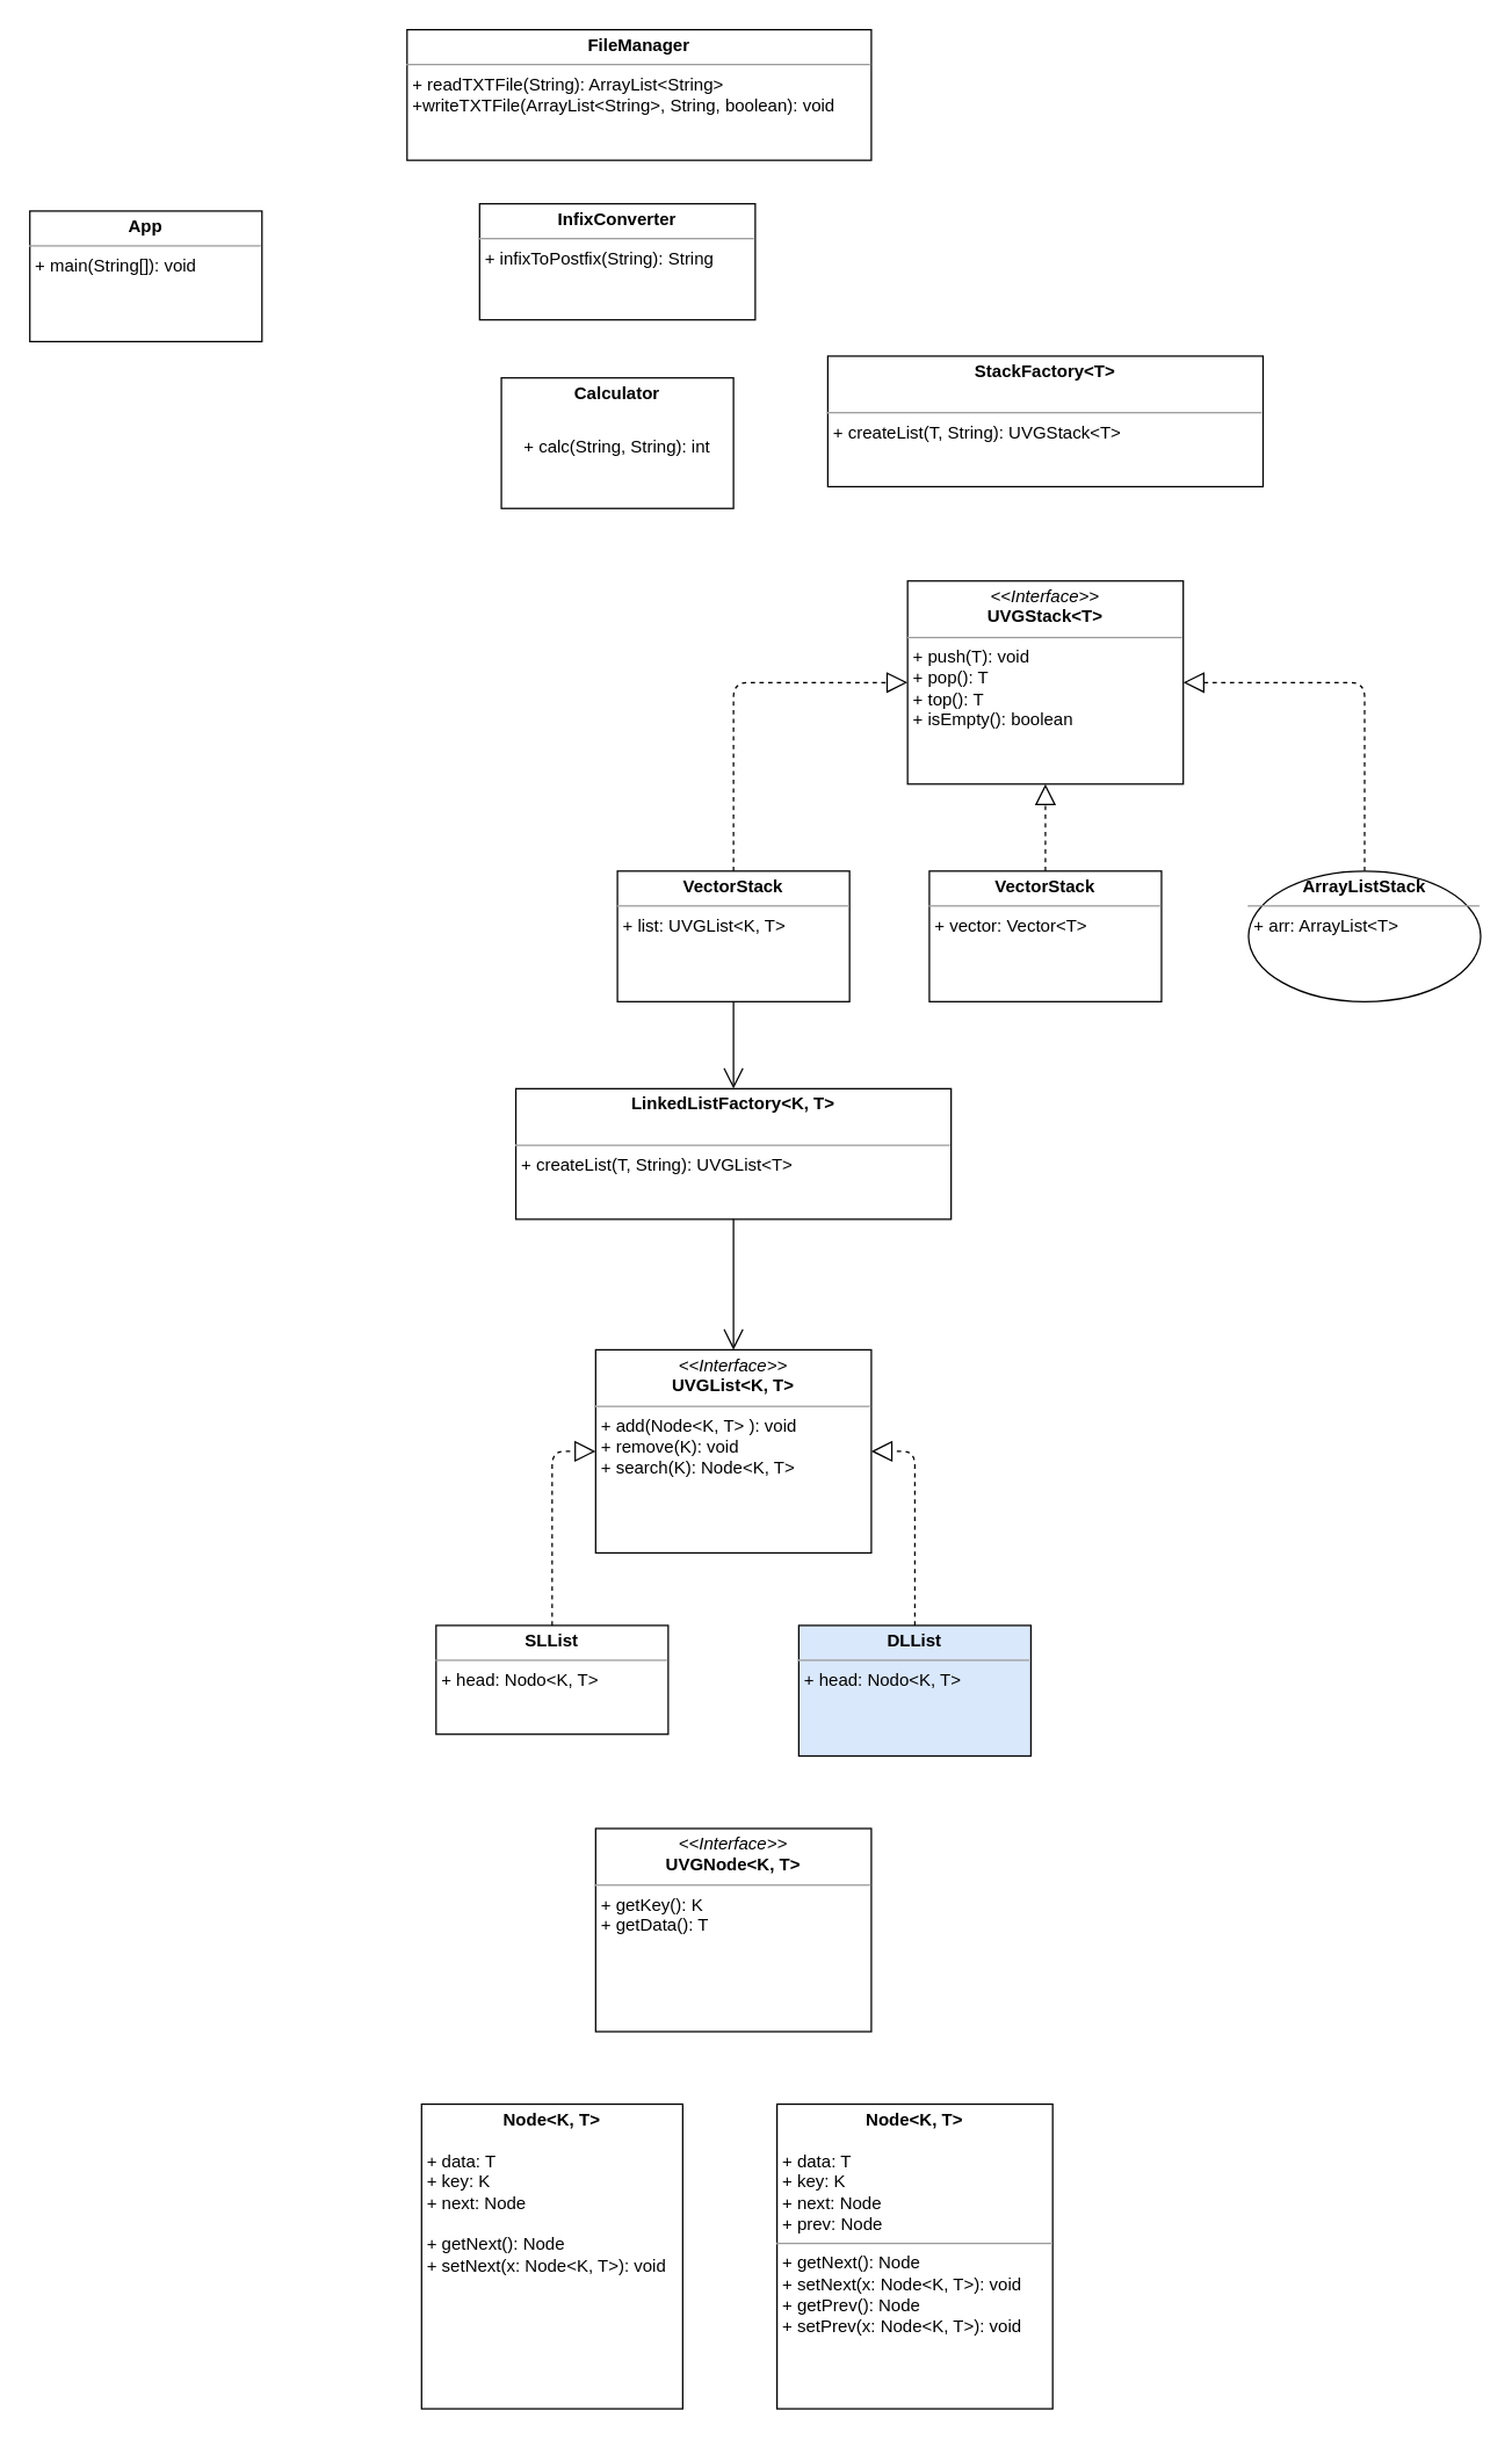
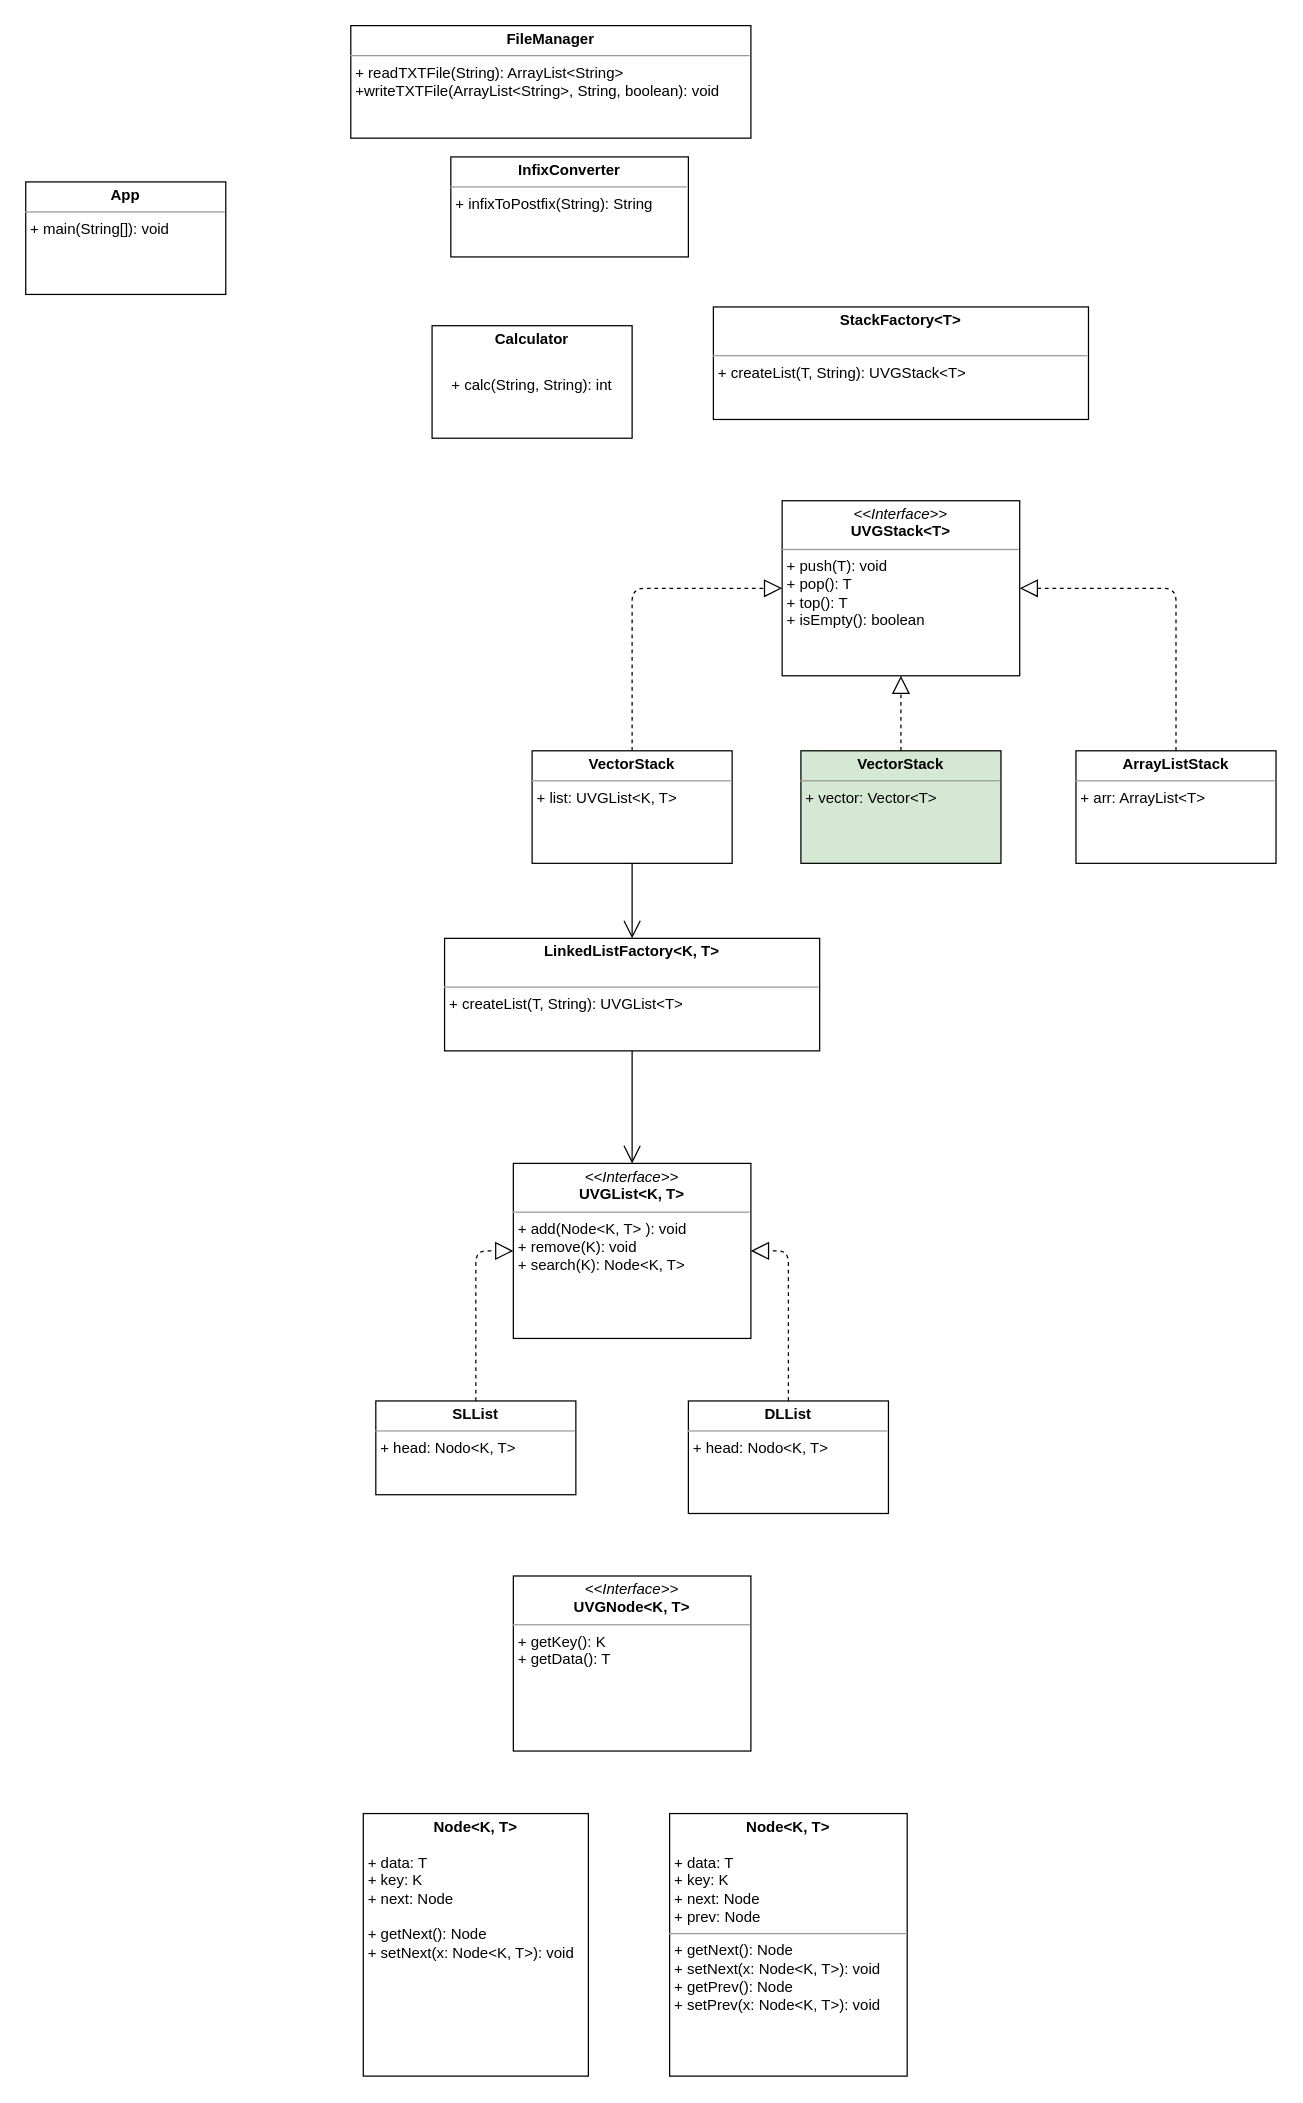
- <mxCell id="15" value="&lt;p style=&quot;margin:0px;margin-top:4px;text-align:center;&quot;&gt;&lt;b&gt;InfixConverter&lt;/b&gt;&lt;/p&gt;&lt;hr size=&quot;1&quot;&gt;&lt;p style=&quot;margin:0px;margin-left:4px;&quot;&gt;+ infixToPostfix(String): String&lt;/p&gt;" style="verticalAlign=top;align=left;overflow=fill;fontSize=12;fontFamily=Helvetica;html=1;" parent="1" vertex="1"><mxGeometry x="330" y="140" width="190" height="80" as="geometry" /></mxCell>
+ <mxCell id="15" value="&lt;p style=&quot;margin:0px;margin-top:4px;text-align:center;&quot;&gt;&lt;b&gt;InfixConverter&lt;/b&gt;&lt;/p&gt;&lt;hr size=&quot;1&quot;&gt;&lt;p style=&quot;margin:0px;margin-left:4px;&quot;&gt;+ infixToPostfix(String): String&lt;/p&gt;" style="verticalAlign=top;align=left;overflow=fill;fontSize=12;fontFamily=Helvetica;html=1;" parent="1" vertex="1"><mxGeometry x="360" y="125" width="190" height="80" as="geometry" /></mxCell>
- <mxCell id="9" value="&lt;p style=&quot;margin:0px;margin-top:4px;text-align:center;&quot;&gt;&lt;b&gt;VectorStack&lt;/b&gt;&lt;/p&gt;&lt;hr size=&quot;1&quot;&gt;&lt;p style=&quot;margin:0px;margin-left:4px;&quot;&gt;+ vector: Vector&amp;lt;T&amp;gt;&lt;/p&gt;" style="verticalAlign=top;align=left;overflow=fill;fontSize=12;fontFamily=Helvetica;html=1;" parent="1" vertex="1"><mxGeometry x="640" y="600" width="160" height="90" as="geometry" /></mxCell>
+ <mxCell id="9" value="&lt;p style=&quot;margin:0px;margin-top:4px;text-align:center;&quot;&gt;&lt;b&gt;VectorStack&lt;/b&gt;&lt;/p&gt;&lt;hr size=&quot;1&quot;&gt;&lt;p style=&quot;margin:0px;margin-left:4px;&quot;&gt;+ vector: Vector&amp;lt;T&amp;gt;&lt;/p&gt;" style="verticalAlign=top;align=left;overflow=fill;fontSize=12;fontFamily=Helvetica;html=1;fillColor=#d5e8d4;" parent="1" vertex="1"><mxGeometry x="640" y="600" width="160" height="90" as="geometry" /></mxCell>
- <mxCell id="8" value="&lt;p style=&quot;margin:0px;margin-top:4px;text-align:center;&quot;&gt;&lt;b&gt;ArrayListStack&lt;/b&gt;&lt;/p&gt;&lt;hr size=&quot;1&quot;&gt;&lt;p style=&quot;margin:0px;margin-left:4px;&quot;&gt;+ arr: ArrayList&amp;lt;T&amp;gt;&lt;/p&gt;" style="ellipse;verticalAlign=top;align=left;overflow=fill;fontSize=12;fontFamily=Helvetica;html=1;" parent="1" vertex="1"><mxGeometry x="860" y="600" width="160" height="90" as="geometry" /></mxCell>
+ <mxCell id="8" value="&lt;p style=&quot;margin:0px;margin-top:4px;text-align:center;&quot;&gt;&lt;b&gt;ArrayListStack&lt;/b&gt;&lt;/p&gt;&lt;hr size=&quot;1&quot;&gt;&lt;p style=&quot;margin:0px;margin-left:4px;&quot;&gt;+ arr: ArrayList&amp;lt;T&amp;gt;&lt;/p&gt;" style="verticalAlign=top;align=left;overflow=fill;fontSize=12;fontFamily=Helvetica;html=1;" parent="1" vertex="1"><mxGeometry x="860" y="600" width="160" height="90" as="geometry" /></mxCell>
- <mxCell id="4" value="&lt;p style=&quot;margin:0px;margin-top:4px;text-align:center;&quot;&gt;&lt;b&gt;DLList&lt;/b&gt;&lt;/p&gt;&lt;hr size=&quot;1&quot;&gt;&lt;p style=&quot;margin:0px;margin-left:4px;&quot;&gt;+ head: Nodo&amp;lt;K, T&amp;gt;&lt;/p&gt;" style="verticalAlign=top;align=left;overflow=fill;fontSize=12;fontFamily=Helvetica;html=1;fillColor=#dae8fc;" parent="1" vertex="1"><mxGeometry x="550" y="1120" width="160" height="90" as="geometry" /></mxCell>
+ <mxCell id="4" value="&lt;p style=&quot;margin:0px;margin-top:4px;text-align:center;&quot;&gt;&lt;b&gt;DLList&lt;/b&gt;&lt;/p&gt;&lt;hr size=&quot;1&quot;&gt;&lt;p style=&quot;margin:0px;margin-left:4px;&quot;&gt;+ head: Nodo&amp;lt;K, T&amp;gt;&lt;/p&gt;" style="verticalAlign=top;align=left;overflow=fill;fontSize=12;fontFamily=Helvetica;html=1;" parent="1" vertex="1"><mxGeometry x="550" y="1120" width="160" height="90" as="geometry" /></mxCell>
